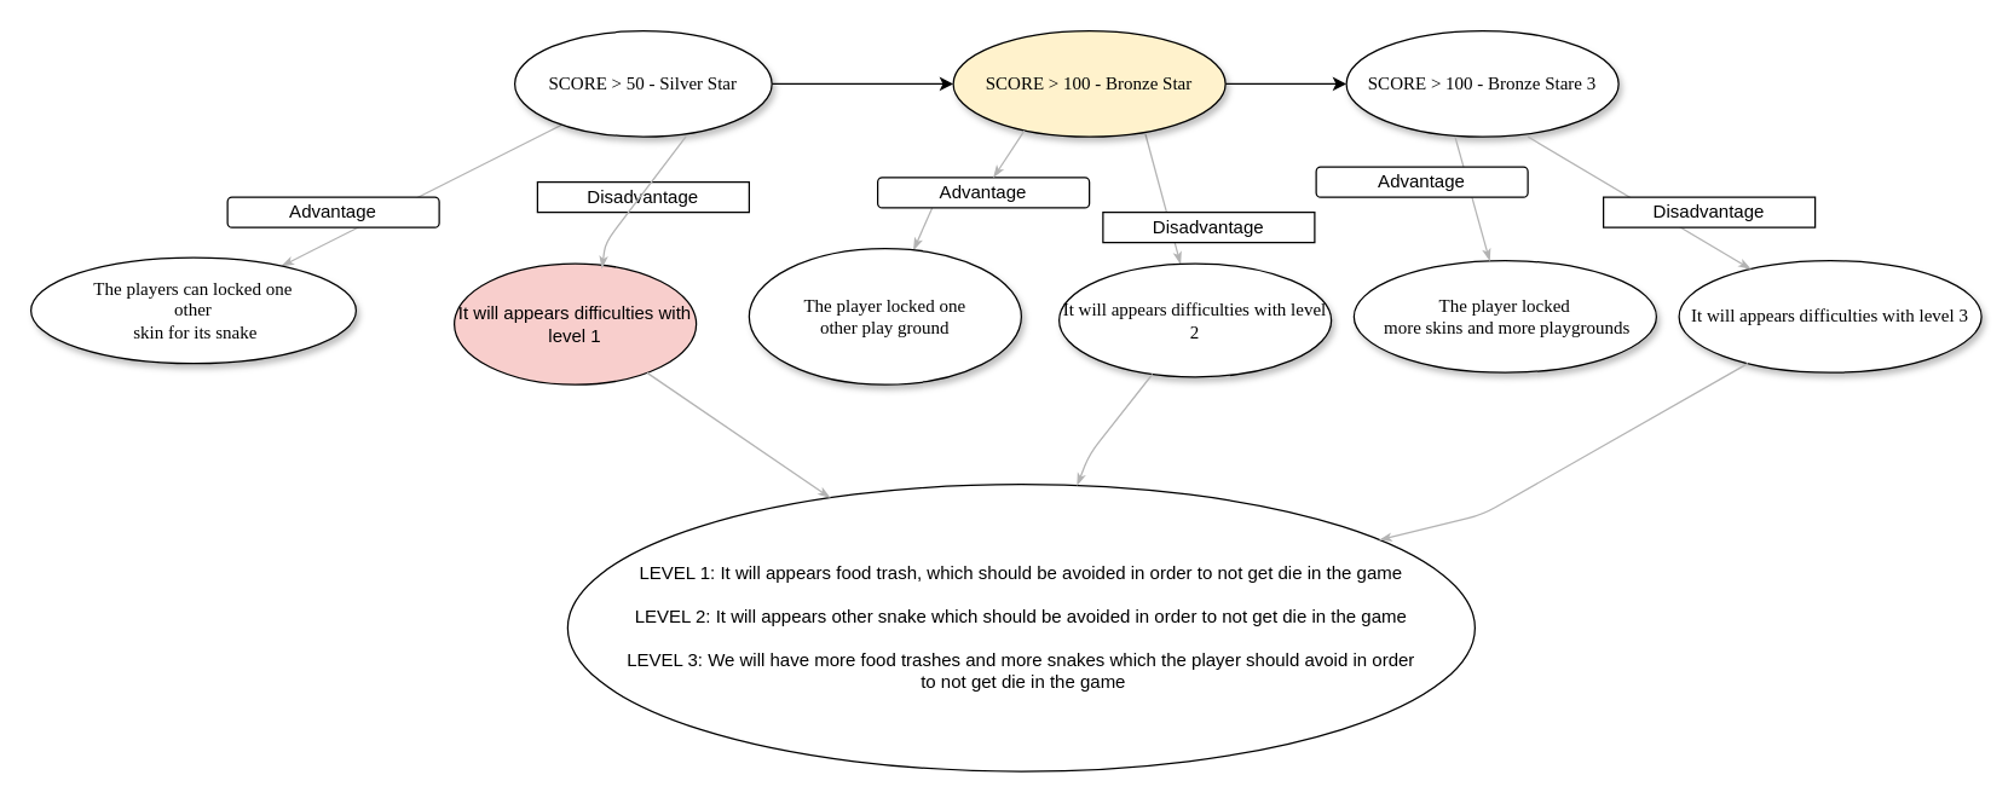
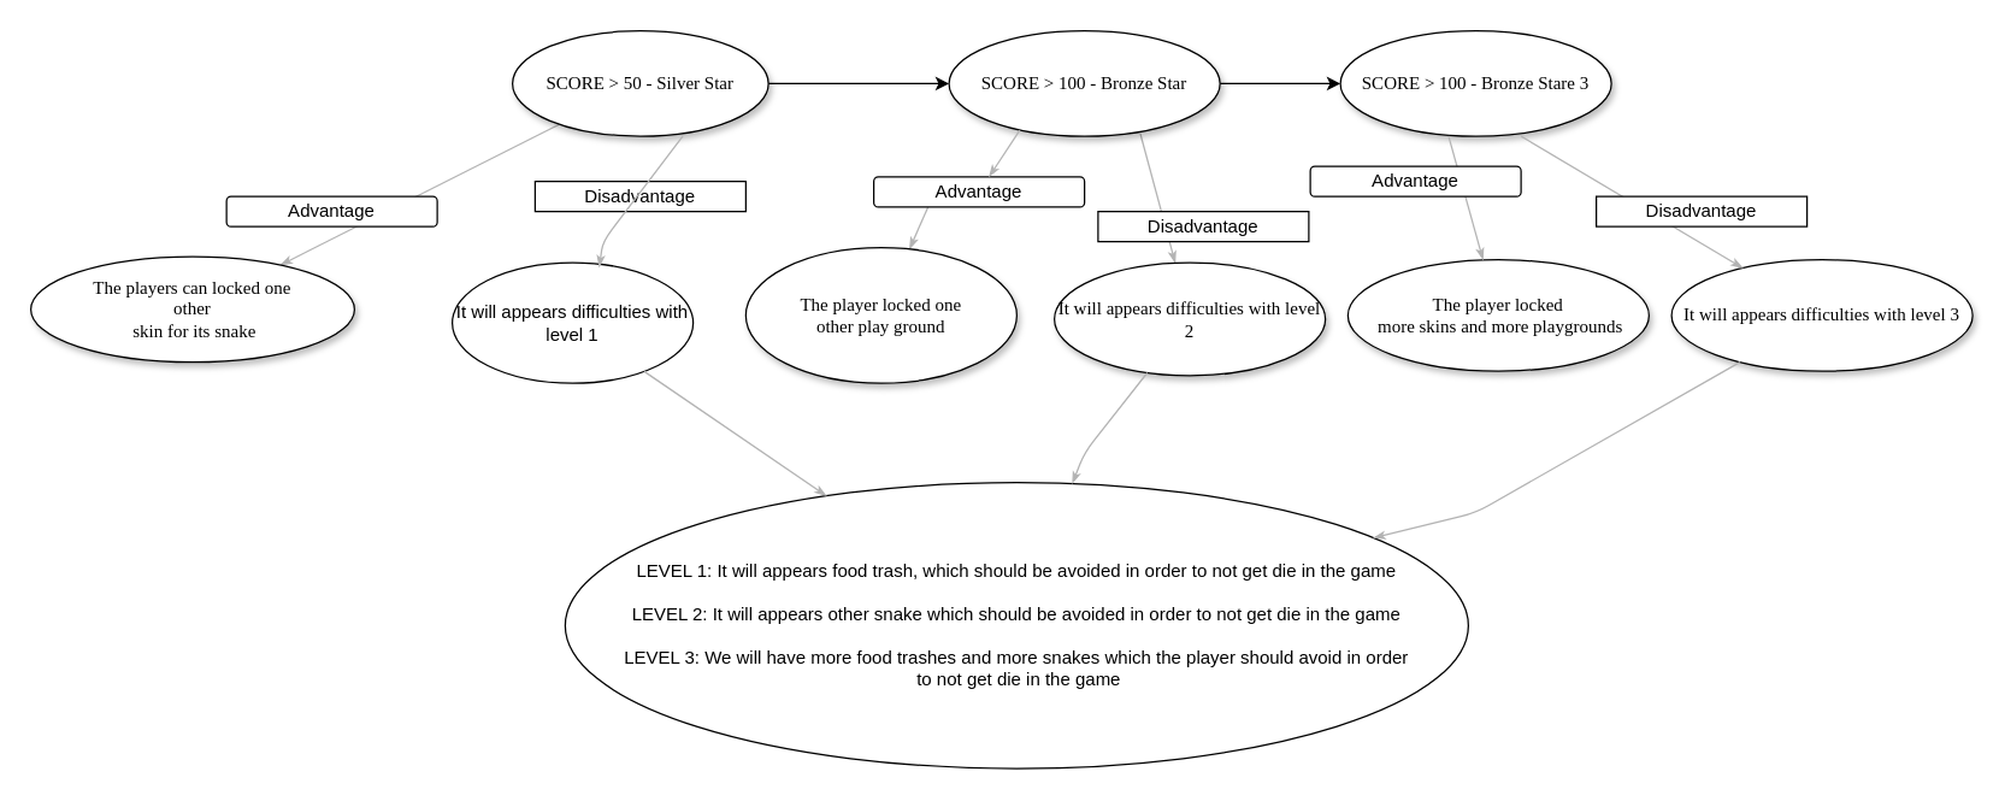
- <mxCell id="10" value="SCORE &amp;gt; 100 - Bronze Star" style="ellipse;whiteSpace=wrap;html=1;rounded=0;shadow=1;comic=0;labelBackgroundColor=none;strokeColor=#000000;strokeWidth=1;fillColor=#fff2cc;fontFamily=Verdana;fontSize=12;fontColor=#000000;align=center;" vertex="1" parent="1"><mxGeometry x="630" y="20" width="180" height="70" as="geometry" /></mxCell>
+ <mxCell id="10" value="SCORE &amp;gt; 100 - Bronze Star" style="ellipse;whiteSpace=wrap;html=1;rounded=0;shadow=1;comic=0;labelBackgroundColor=none;strokeColor=#000000;strokeWidth=1;fillColor=#FFFFFF;fontFamily=Verdana;fontSize=12;fontColor=#000000;align=center;" vertex="1" parent="1"><mxGeometry x="630" y="20" width="180" height="70" as="geometry" /></mxCell>
- <mxCell id="14" value="It will appears difficulties with level 1" style="ellipse;whiteSpace=wrap;html=1;fillColor=#f8cecc;" vertex="1" parent="1"><mxGeometry x="300" y="174" width="160" height="80" as="geometry" /></mxCell>
+ <mxCell id="14" value="It will appears difficulties with level 1" style="ellipse;whiteSpace=wrap;html=1;" vertex="1" parent="1"><mxGeometry x="300" y="174" width="160" height="80" as="geometry" /></mxCell>
